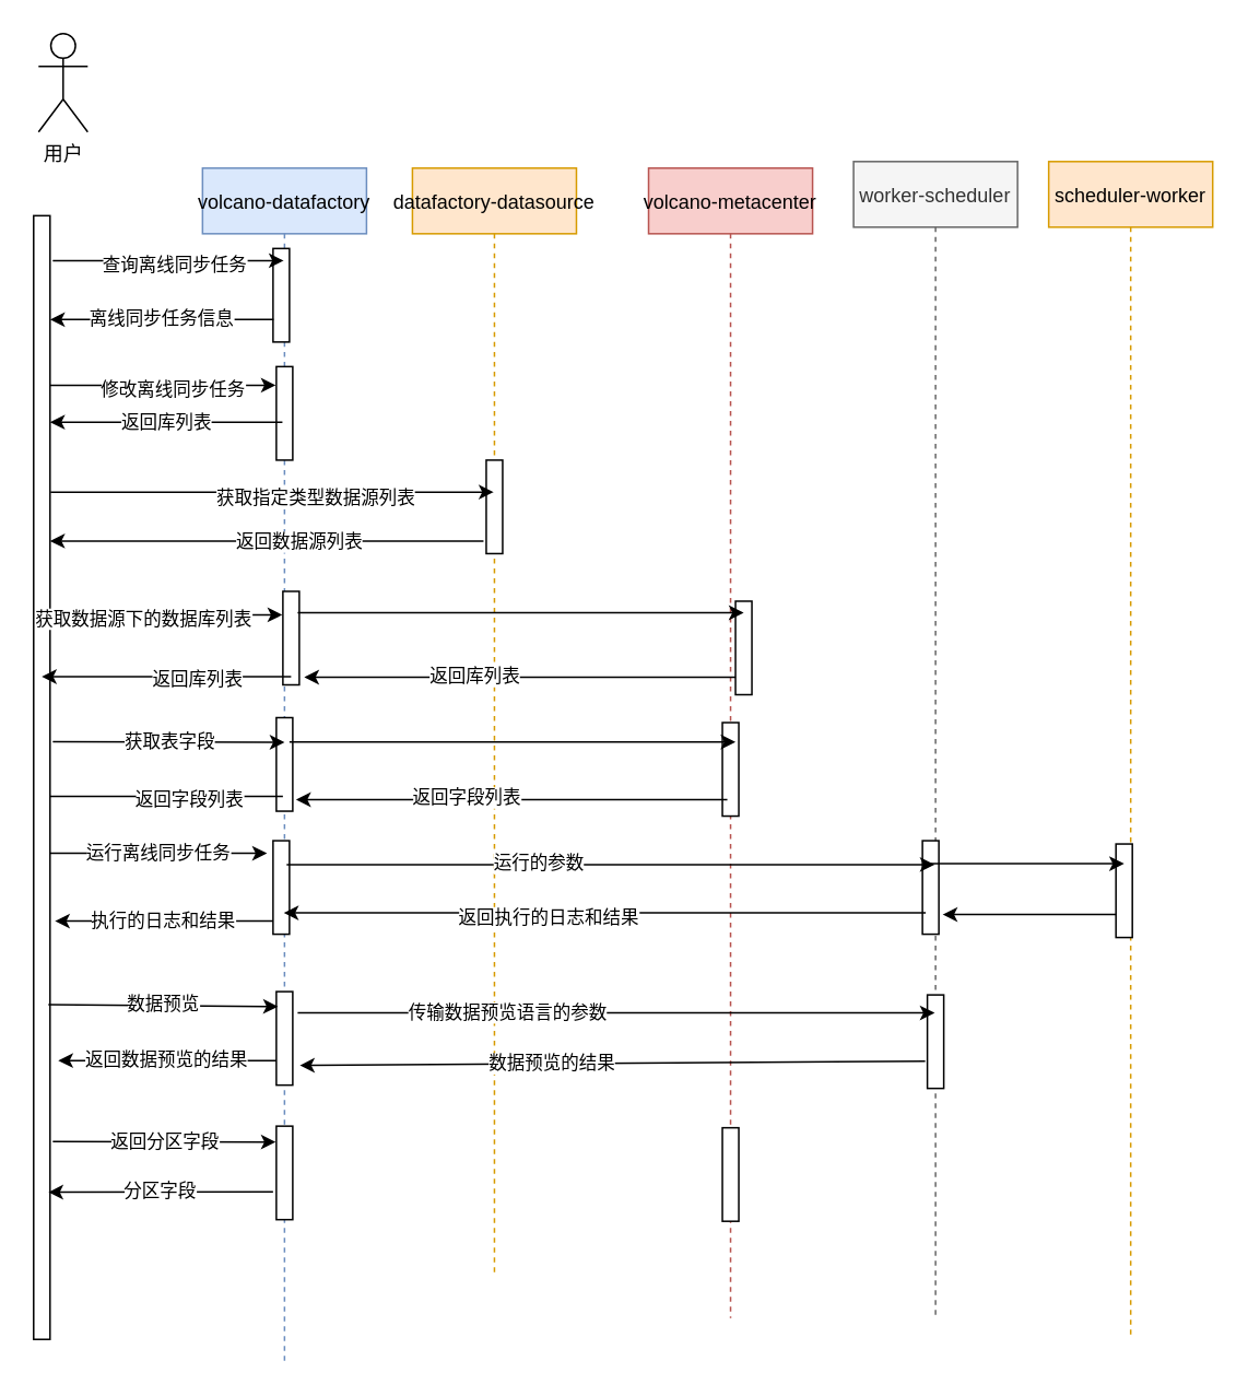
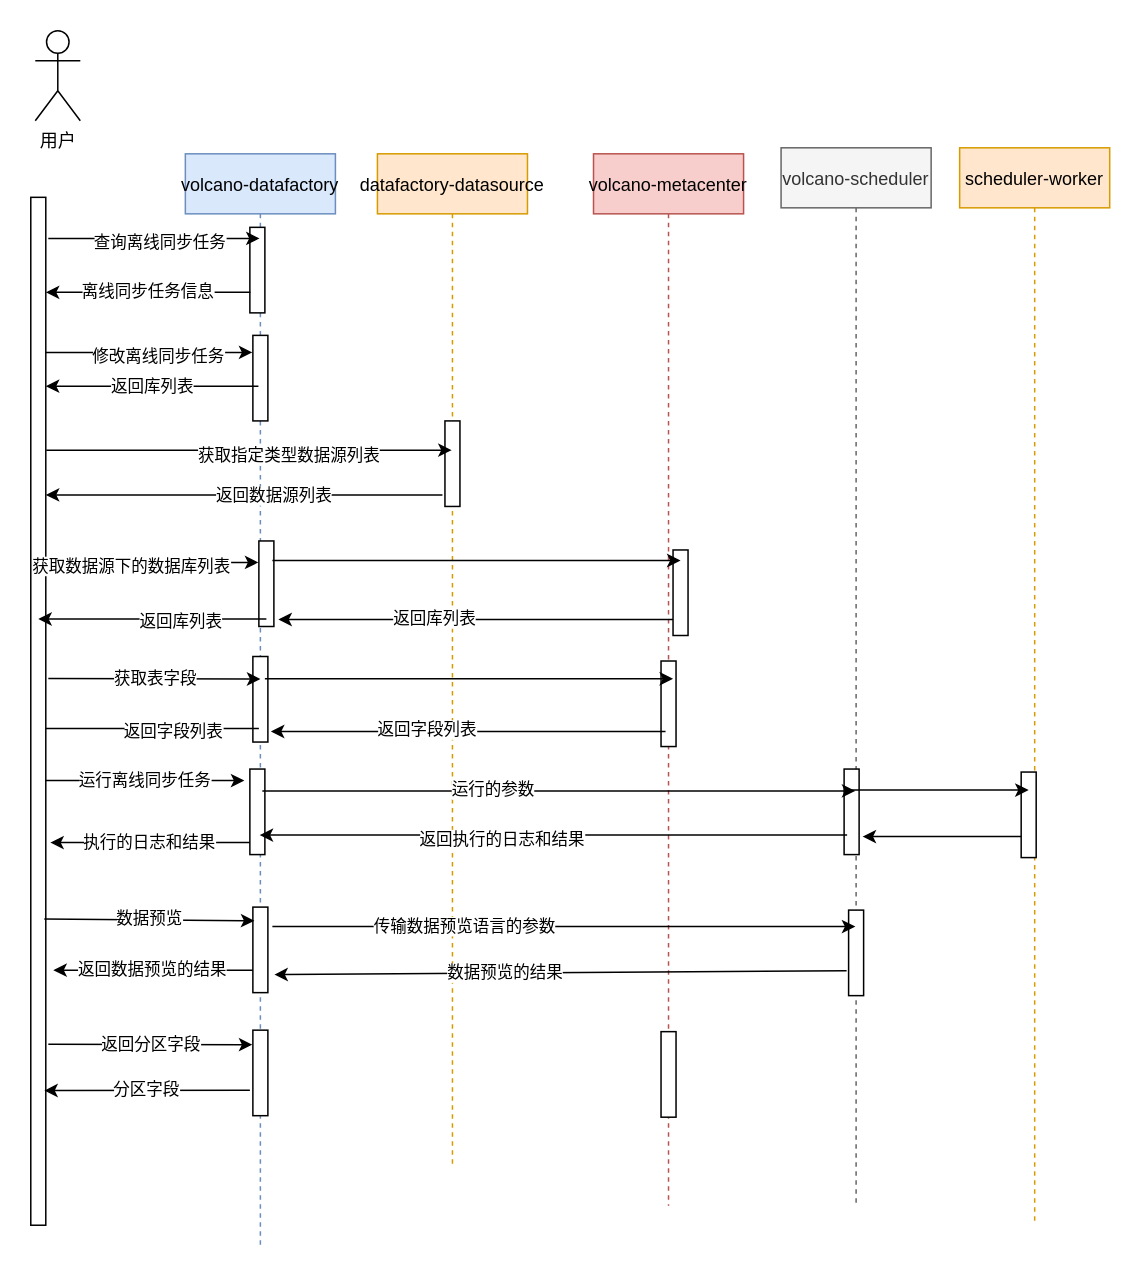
- <mxCell id="23" value="worker-scheduler" style="shape=umlLifeline;perimeter=lifelinePerimeter;container=1;collapsible=0;recursiveResize=0;rounded=0;shadow=0;strokeWidth=1;fillColor=#f5f5f5;fontColor=#333333;strokeColor=#666666;" vertex="1" parent="1"><mxGeometry x="520" y="98" width="100" height="704" as="geometry" /></mxCell>
+ <mxCell id="23" value="volcano-scheduler" style="shape=umlLifeline;perimeter=lifelinePerimeter;container=1;collapsible=0;recursiveResize=0;rounded=0;shadow=0;strokeWidth=1;fillColor=#f5f5f5;fontColor=#333333;strokeColor=#666666;" vertex="1" parent="1"><mxGeometry x="520" y="98" width="100" height="704" as="geometry" /></mxCell>
